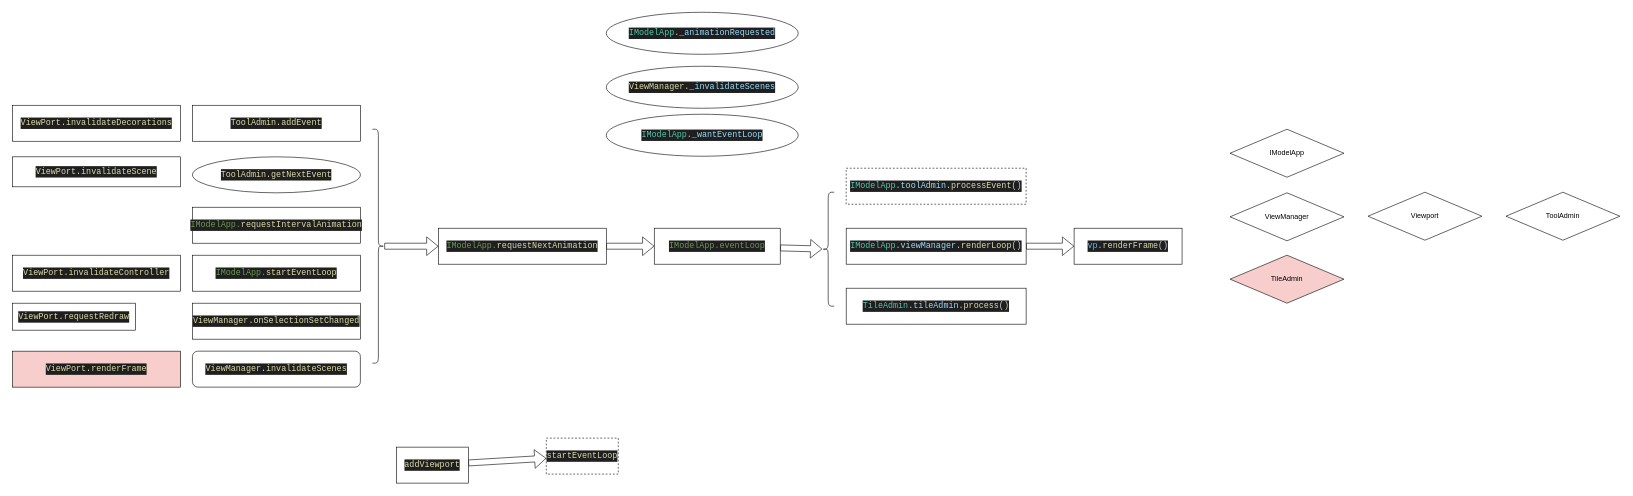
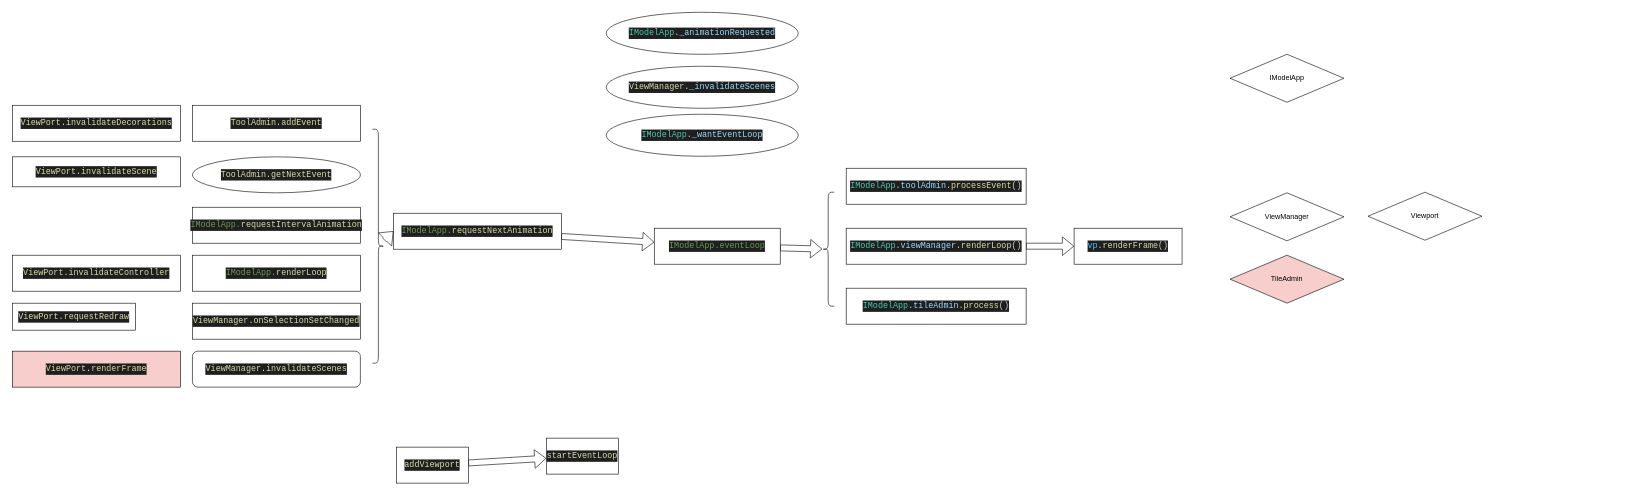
- <mxCell id="31" value="IModelApp" style="rhombus;whiteSpace=wrap;html=1;" vertex="1" parent="1"><mxGeometry x="2050" y="215" width="190" height="80" as="geometry" /></mxCell>
+ <mxCell id="31" value="IModelApp" style="rhombus;whiteSpace=wrap;html=1;" vertex="1" parent="1"><mxGeometry x="2050" y="90" width="190" height="80" as="geometry" /></mxCell>
- <mxCell id="4" value="&lt;div style=&quot;color: rgb(204, 204, 204); background-color: rgb(31, 31, 31); font-family: Consolas, &amp;quot;Courier New&amp;quot;, monospace; font-size: 14px; line-height: 19px;&quot;&gt;&lt;span style=&quot;color: #4ec9b0;&quot;&gt;IModelApp&lt;/span&gt;.&lt;span style=&quot;color: #9cdcfe;&quot;&gt;toolAdmin&lt;/span&gt;.&lt;span style=&quot;color: #dcdcaa;&quot;&gt;processEvent&lt;/span&gt;()&lt;/div&gt;" style="whiteSpace=wrap;html=1;dashed=1;" vertex="1" parent="1"><mxGeometry x="1410" y="280" width="300" height="60" as="geometry" /></mxCell>
+ <mxCell id="4" value="&lt;div style=&quot;color: rgb(204, 204, 204); background-color: rgb(31, 31, 31); font-family: Consolas, &amp;quot;Courier New&amp;quot;, monospace; font-size: 14px; line-height: 19px;&quot;&gt;&lt;span style=&quot;color: #4ec9b0;&quot;&gt;IModelApp&lt;/span&gt;.&lt;span style=&quot;color: #9cdcfe;&quot;&gt;toolAdmin&lt;/span&gt;.&lt;span style=&quot;color: #dcdcaa;&quot;&gt;processEvent&lt;/span&gt;()&lt;/div&gt;" style="whiteSpace=wrap;html=1;" vertex="1" parent="1"><mxGeometry x="1410" y="280" width="300" height="60" as="geometry" /></mxCell>
- <mxCell id="34" value="ToolAdmin" style="rhombus;whiteSpace=wrap;html=1;" vertex="1" parent="1"><mxGeometry x="2510" y="320" width="190" height="80" as="geometry" /></mxCell>
- <mxCell id="10" value="&lt;div style=&quot;color: rgb(204, 204, 204); background-color: rgb(31, 31, 31); font-family: Consolas, &amp;quot;Courier New&amp;quot;, monospace; font-size: 14px; line-height: 19px;&quot;&gt;&lt;span style=&quot;color: #6a9955;&quot;&gt;IModelApp.&lt;/span&gt;&lt;span style=&quot;color: rgb(220, 220, 170);&quot;&gt;requestNextAnimation&lt;/span&gt;&lt;/div&gt;" style="whiteSpace=wrap;html=1;" vertex="1" parent="1"><mxGeometry x="730" y="380" width="280" height="60" as="geometry" /></mxCell>
+ <mxCell id="10" value="&lt;div style=&quot;color: rgb(204, 204, 204); background-color: rgb(31, 31, 31); font-family: Consolas, &amp;quot;Courier New&amp;quot;, monospace; font-size: 14px; line-height: 19px;&quot;&gt;&lt;span style=&quot;color: #6a9955;&quot;&gt;IModelApp.&lt;/span&gt;&lt;span style=&quot;color: rgb(220, 220, 170);&quot;&gt;requestNextAnimation&lt;/span&gt;&lt;/div&gt;" style="whiteSpace=wrap;html=1;" vertex="1" parent="1"><mxGeometry x="655" y="355" width="280" height="60" as="geometry" /></mxCell>
- <mxCell id="14" value="&lt;div style=&quot;color: rgb(204, 204, 204); background-color: rgb(31, 31, 31); font-family: Consolas, &amp;quot;Courier New&amp;quot;, monospace; font-size: 14px; line-height: 19px;&quot;&gt;&lt;div style=&quot;line-height: 19px;&quot;&gt;&lt;span style=&quot;color: rgb(106, 153, 85);&quot;&gt;IModelApp.&lt;/span&gt;&lt;span style=&quot;color: rgb(220, 220, 170);&quot;&gt;startEventLoop&lt;/span&gt;&lt;/div&gt;&lt;/div&gt;" style="whiteSpace=wrap;html=1;" vertex="1" parent="1"><mxGeometry x="320" y="425" width="280" height="60" as="geometry" /></mxCell>
+ <mxCell id="14" value="&lt;div style=&quot;color: rgb(204, 204, 204); background-color: rgb(31, 31, 31); font-family: Consolas, &amp;quot;Courier New&amp;quot;, monospace; font-size: 14px; line-height: 19px;&quot;&gt;&lt;div style=&quot;line-height: 19px;&quot;&gt;&lt;span style=&quot;color: rgb(106, 153, 85);&quot;&gt;IModelApp.&lt;/span&gt;&lt;span style=&quot;color: rgb(220, 220, 170);&quot;&gt;renderLoop&lt;/span&gt;&lt;/div&gt;&lt;/div&gt;" style="whiteSpace=wrap;html=1;" vertex="1" parent="1"><mxGeometry x="320" y="425" width="280" height="60" as="geometry" /></mxCell>
- <mxCell id="7" value="&lt;div style=&quot;color: rgb(204, 204, 204); background-color: rgb(31, 31, 31); font-family: Consolas, &amp;quot;Courier New&amp;quot;, monospace; font-size: 14px; line-height: 19px;&quot;&gt;&lt;div style=&quot;line-height: 19px;&quot;&gt;&lt;div style=&quot;line-height: 19px;&quot;&gt;&lt;span style=&quot;color: #4ec9b0;&quot;&gt;TileAdmin&lt;/span&gt;.&lt;span style=&quot;color: #9cdcfe;&quot;&gt;tileAdmin&lt;/span&gt;.&lt;span style=&quot;color: #dcdcaa;&quot;&gt;process&lt;/span&gt;()&lt;/div&gt;&lt;/div&gt;&lt;/div&gt;" style="whiteSpace=wrap;html=1;" vertex="1" parent="1"><mxGeometry x="1410" y="480" width="300" height="60" as="geometry" /></mxCell>
+ <mxCell id="7" value="&lt;div style=&quot;color: rgb(204, 204, 204); background-color: rgb(31, 31, 31); font-family: Consolas, &amp;quot;Courier New&amp;quot;, monospace; font-size: 14px; line-height: 19px;&quot;&gt;&lt;div style=&quot;line-height: 19px;&quot;&gt;&lt;div style=&quot;line-height: 19px;&quot;&gt;&lt;span style=&quot;color: #4ec9b0;&quot;&gt;IModelApp&lt;/span&gt;.&lt;span style=&quot;color: #9cdcfe;&quot;&gt;tileAdmin&lt;/span&gt;.&lt;span style=&quot;color: #dcdcaa;&quot;&gt;process&lt;/span&gt;()&lt;/div&gt;&lt;/div&gt;&lt;/div&gt;" style="whiteSpace=wrap;html=1;" vertex="1" parent="1"><mxGeometry x="1410" y="480" width="300" height="60" as="geometry" /></mxCell>
- <mxCell id="29" value="&lt;div style=&quot;color: rgb(204, 204, 204); background-color: rgb(31, 31, 31); font-family: Consolas, &amp;quot;Courier New&amp;quot;, monospace; font-size: 14px; line-height: 19px;&quot;&gt;&lt;div style=&quot;line-height: 19px;&quot;&gt;&lt;span style=&quot;color: #dcdcaa;&quot;&gt;startEventLoop&lt;/span&gt;&lt;/div&gt;&lt;/div&gt;" style="whiteSpace=wrap;html=1;dashed=1;" vertex="1" parent="1"><mxGeometry x="910" y="730" width="120" height="60" as="geometry" /></mxCell>
+ <mxCell id="29" value="&lt;div style=&quot;color: rgb(204, 204, 204); background-color: rgb(31, 31, 31); font-family: Consolas, &amp;quot;Courier New&amp;quot;, monospace; font-size: 14px; line-height: 19px;&quot;&gt;&lt;div style=&quot;line-height: 19px;&quot;&gt;&lt;span style=&quot;color: #dcdcaa;&quot;&gt;startEventLoop&lt;/span&gt;&lt;/div&gt;&lt;/div&gt;" style="whiteSpace=wrap;html=1;" vertex="1" parent="1"><mxGeometry x="910" y="730" width="120" height="60" as="geometry" /></mxCell>
